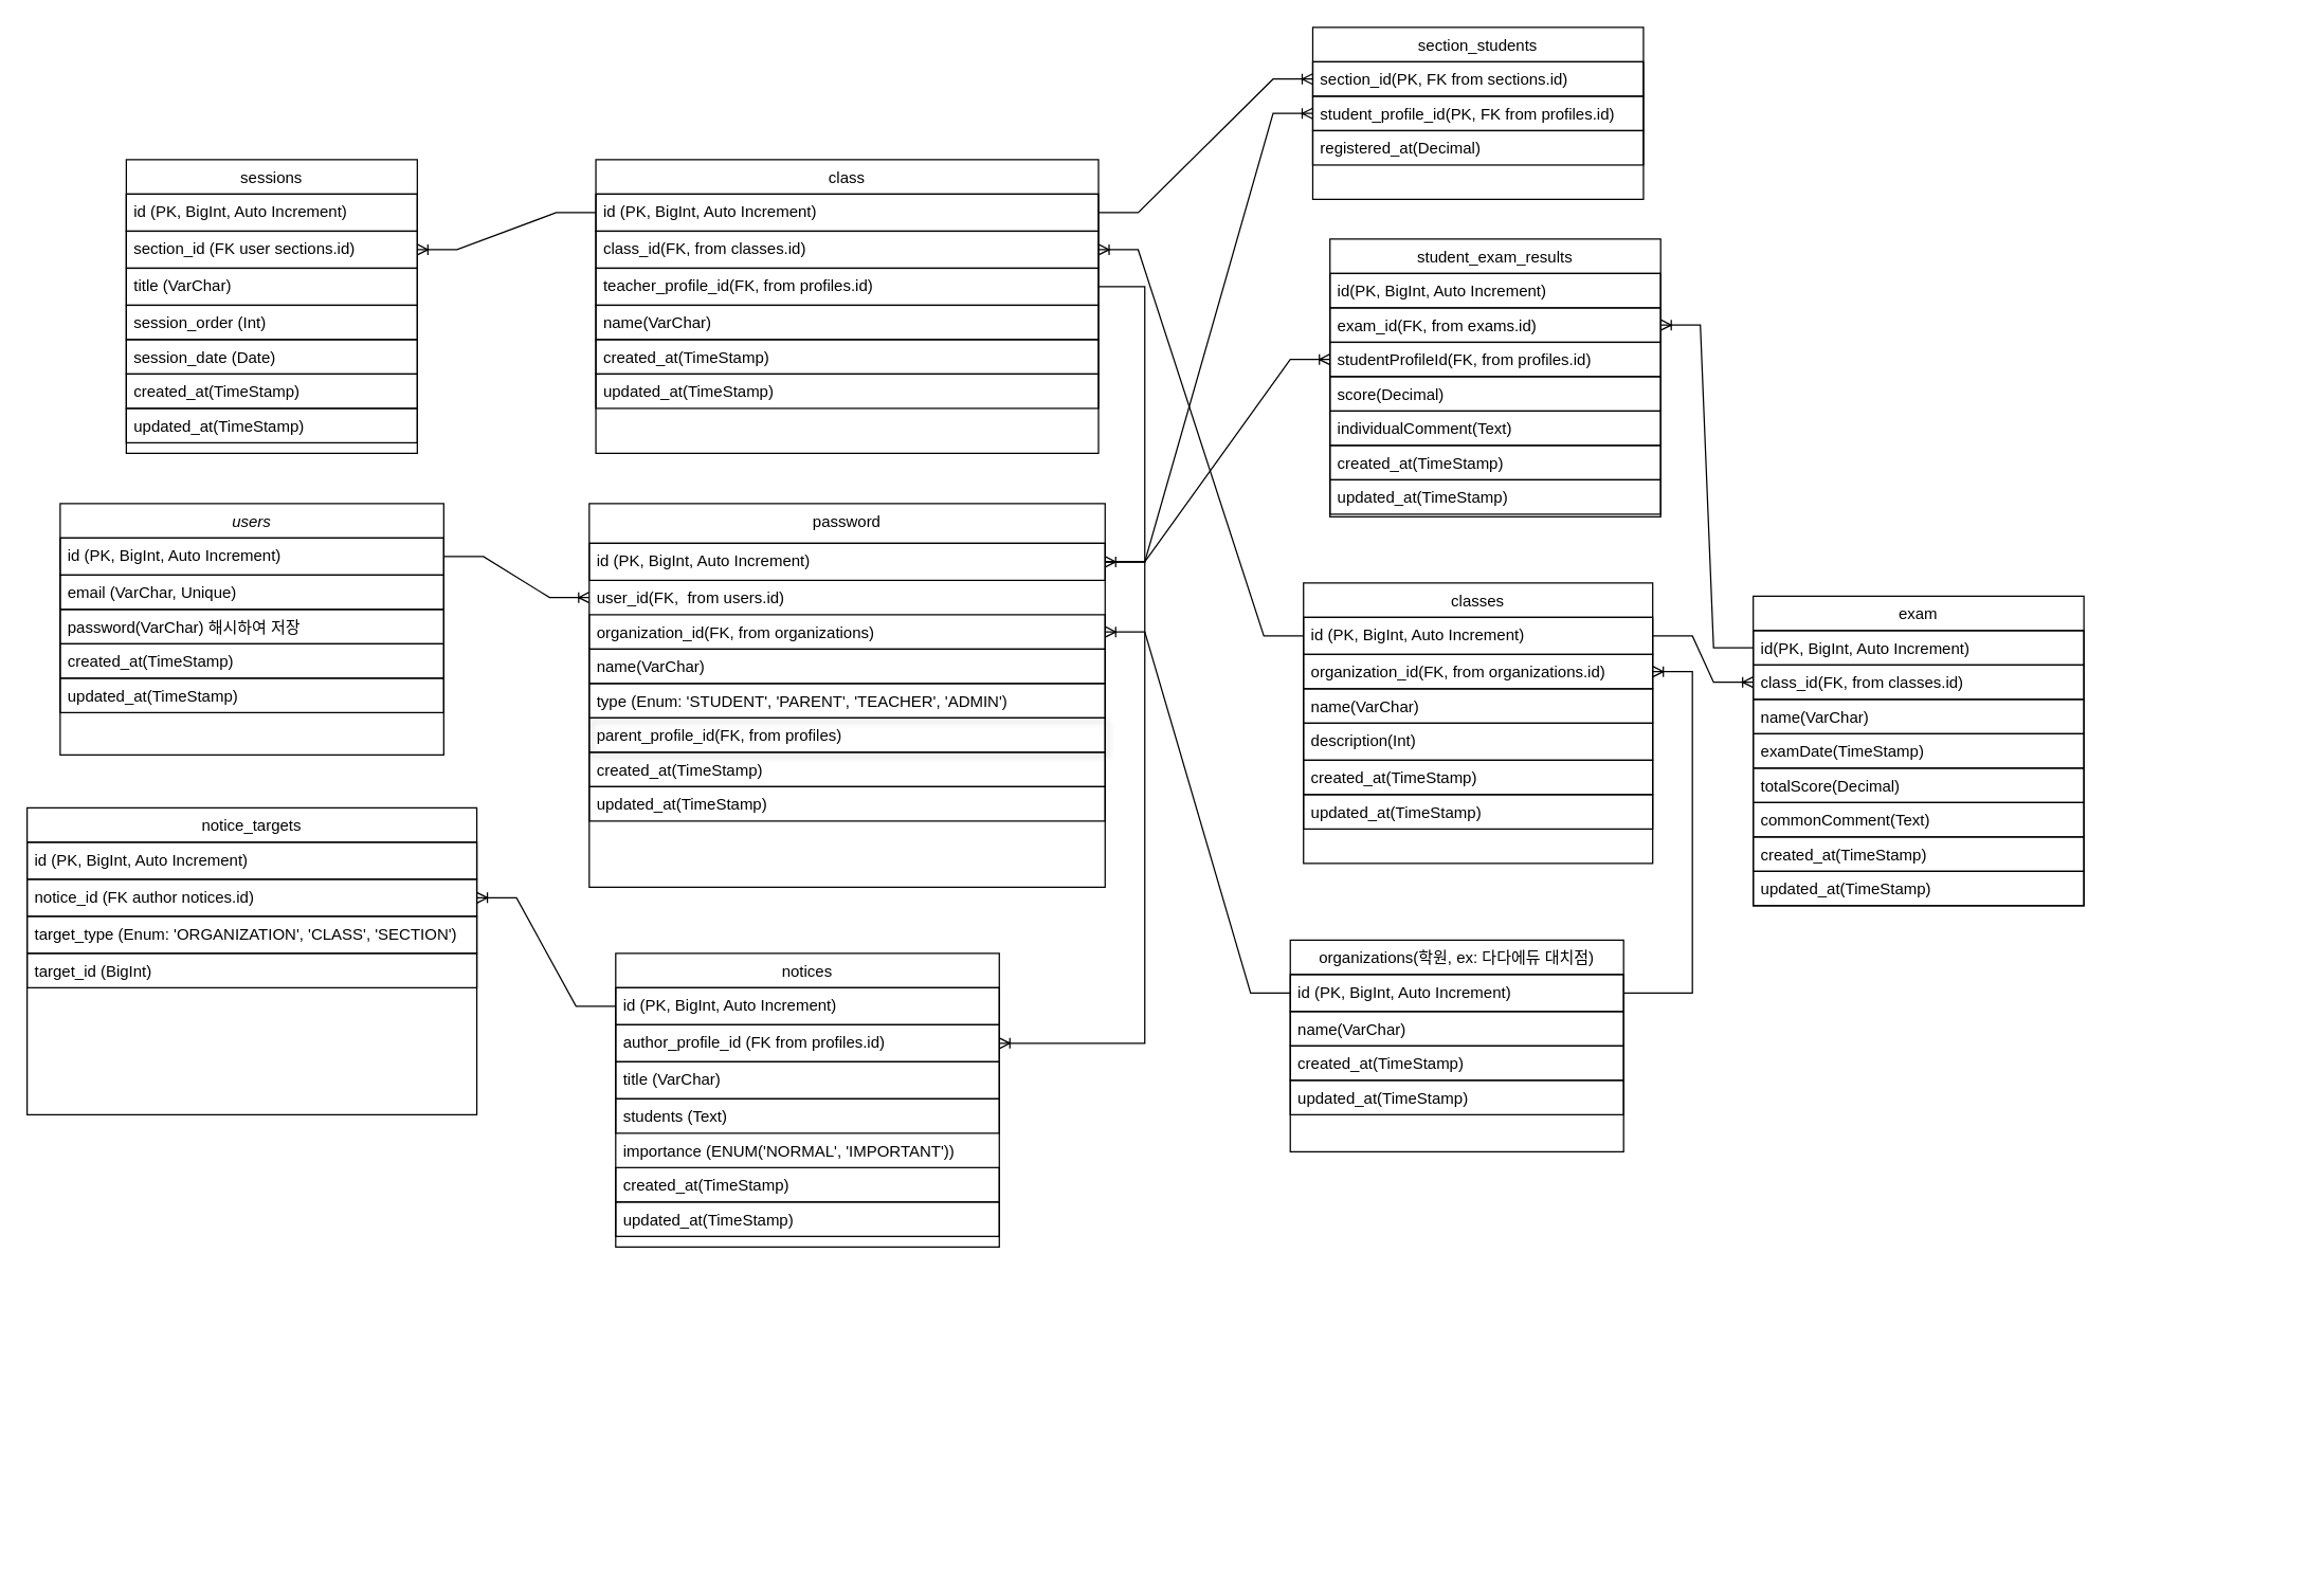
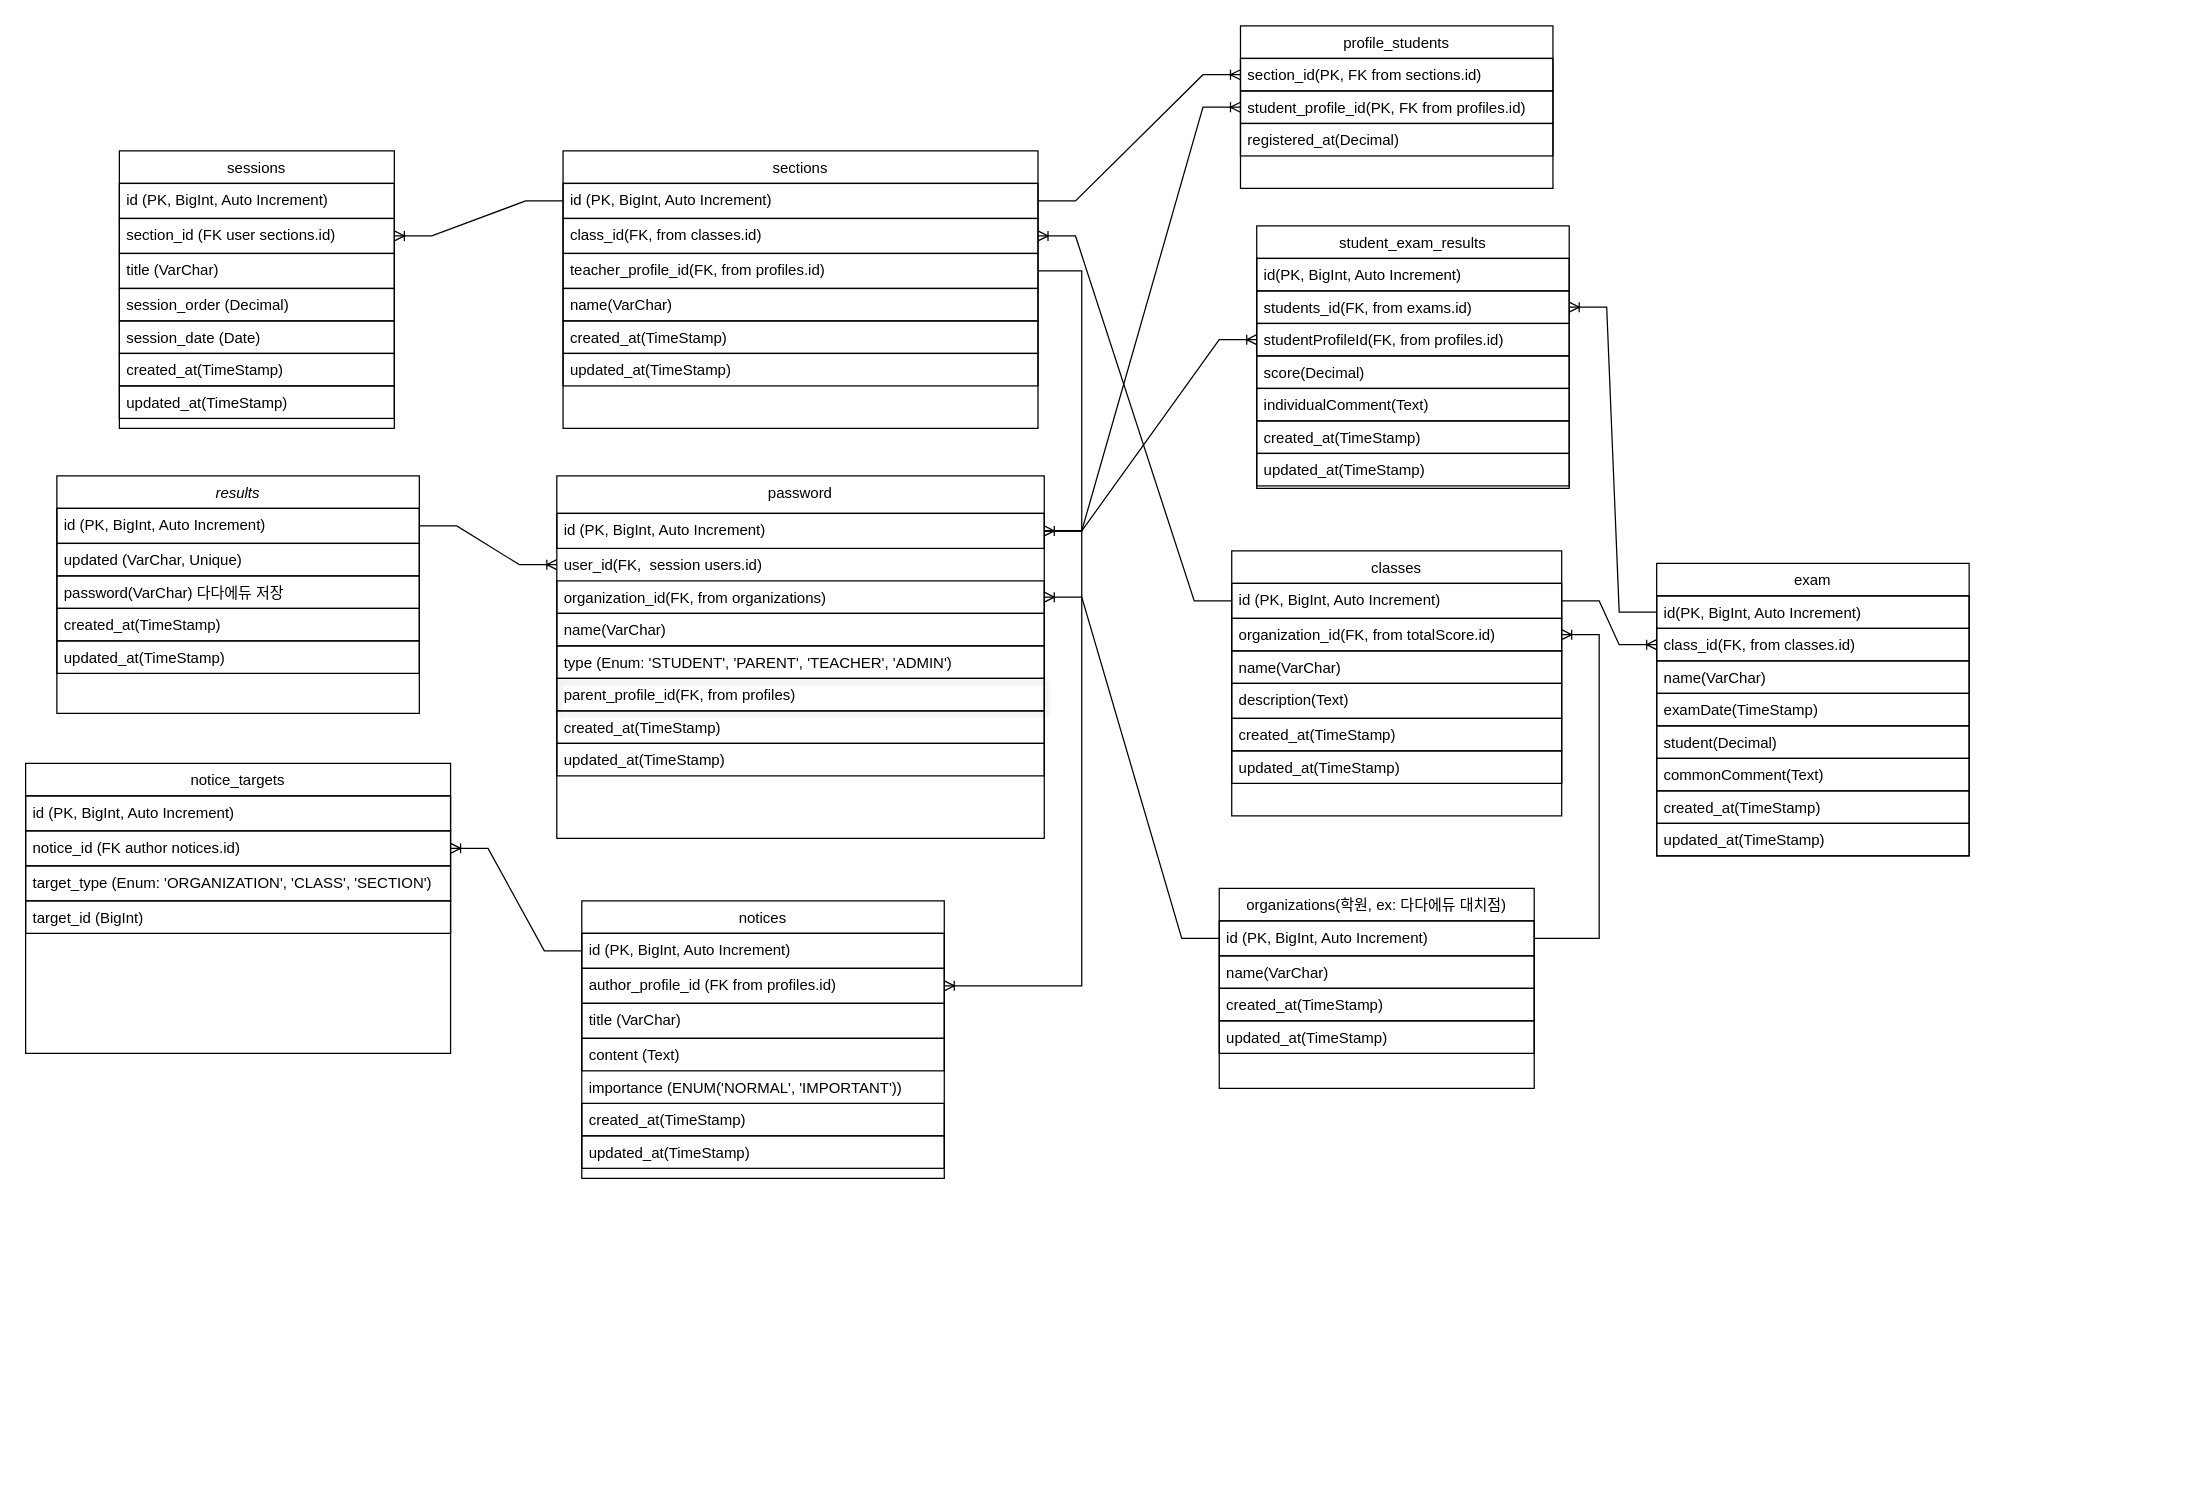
- <mxCell id="37" value="section_students" style="swimlane;fontStyle=0;align=center;verticalAlign=top;childLayout=stackLayout;horizontal=1;startSize=26;horizontalStack=0;resizeParent=1;resizeLast=0;collapsible=1;marginBottom=0;rounded=0;shadow=0;strokeWidth=1;" parent="1" vertex="1"><mxGeometry x="992" y="20" width="250" height="130" as="geometry"><mxRectangle x="340" y="380" width="170" height="26" as="alternateBounds" /></mxGeometry></mxCell>
+ <mxCell id="37" value="profile_students" style="swimlane;fontStyle=0;align=center;verticalAlign=top;childLayout=stackLayout;horizontal=1;startSize=26;horizontalStack=0;resizeParent=1;resizeLast=0;collapsible=1;marginBottom=0;rounded=0;shadow=0;strokeWidth=1;" parent="1" vertex="1"><mxGeometry x="992" y="20" width="250" height="130" as="geometry"><mxRectangle x="340" y="380" width="170" height="26" as="alternateBounds" /></mxGeometry></mxCell>
- <mxCell id="30" value="class" style="swimlane;fontStyle=0;align=center;verticalAlign=top;childLayout=stackLayout;horizontal=1;startSize=26;horizontalStack=0;resizeParent=1;resizeLast=0;collapsible=1;marginBottom=0;rounded=0;shadow=0;strokeWidth=1;" parent="1" vertex="1"><mxGeometry x="450" y="120" width="380" height="222" as="geometry"><mxRectangle x="340" y="380" width="170" height="26" as="alternateBounds" /></mxGeometry></mxCell>
+ <mxCell id="30" value="sections" style="swimlane;fontStyle=0;align=center;verticalAlign=top;childLayout=stackLayout;horizontal=1;startSize=26;horizontalStack=0;resizeParent=1;resizeLast=0;collapsible=1;marginBottom=0;rounded=0;shadow=0;strokeWidth=1;" parent="1" vertex="1"><mxGeometry x="450" y="120" width="380" height="222" as="geometry"><mxRectangle x="340" y="380" width="170" height="26" as="alternateBounds" /></mxGeometry></mxCell>
- <mxCell id="45" value="session_order (Int)" style="text;align=left;verticalAlign=top;spacingLeft=4;spacingRight=4;overflow=hidden;rotatable=0;points=[[0,0.5],[1,0.5]];portConstraint=eastwest;rounded=0;shadow=0;html=0;strokeColor=default;" parent="41" vertex="1"><mxGeometry y="110" width="220" height="26" as="geometry" /></mxCell>
+ <mxCell id="45" value="session_order (Decimal)" style="text;align=left;verticalAlign=top;spacingLeft=4;spacingRight=4;overflow=hidden;rotatable=0;points=[[0,0.5],[1,0.5]];portConstraint=eastwest;rounded=0;shadow=0;html=0;strokeColor=default;" parent="41" vertex="1"><mxGeometry y="110" width="220" height="26" as="geometry" /></mxCell>
- <mxCell id="82" value="exam_id(FK, from exams.id)" style="text;align=left;verticalAlign=top;spacingLeft=4;spacingRight=4;overflow=hidden;rotatable=0;points=[[0,0.5],[1,0.5]];portConstraint=eastwest;rounded=0;shadow=0;html=0;strokeColor=default;" vertex="1" parent="80"><mxGeometry y="52" width="250" height="26" as="geometry" /></mxCell>
+ <mxCell id="82" value="students_id(FK, from exams.id)" style="text;align=left;verticalAlign=top;spacingLeft=4;spacingRight=4;overflow=hidden;rotatable=0;points=[[0,0.5],[1,0.5]];portConstraint=eastwest;rounded=0;shadow=0;html=0;strokeColor=default;" vertex="1" parent="80"><mxGeometry y="52" width="250" height="26" as="geometry" /></mxCell>
- <mxCell id="2" value="users" style="swimlane;fontStyle=2;align=center;verticalAlign=top;childLayout=stackLayout;horizontal=1;startSize=26;horizontalStack=0;resizeParent=1;resizeLast=0;collapsible=1;marginBottom=0;rounded=0;shadow=0;strokeWidth=1;strokeColor=default;" parent="1" vertex="1"><mxGeometry x="45" y="380" width="290" height="190" as="geometry"><mxRectangle x="-1480" y="-880" width="160" height="26" as="alternateBounds" /></mxGeometry></mxCell>
+ <mxCell id="2" value="results" style="swimlane;fontStyle=2;align=center;verticalAlign=top;childLayout=stackLayout;horizontal=1;startSize=26;horizontalStack=0;resizeParent=1;resizeLast=0;collapsible=1;marginBottom=0;rounded=0;shadow=0;strokeWidth=1;strokeColor=default;" parent="1" vertex="1"><mxGeometry x="45" y="380" width="290" height="190" as="geometry"><mxRectangle x="-1480" y="-880" width="160" height="26" as="alternateBounds" /></mxGeometry></mxCell>
- <mxCell id="4" value="email (VarChar, Unique)" style="text;align=left;verticalAlign=top;spacingLeft=4;spacingRight=4;overflow=hidden;rotatable=0;points=[[0,0.5],[1,0.5]];portConstraint=eastwest;rounded=0;shadow=0;html=0;strokeColor=default;" parent="2" vertex="1"><mxGeometry y="54" width="290" height="26" as="geometry" /></mxCell>
+ <mxCell id="4" value="updated (VarChar, Unique)" style="text;align=left;verticalAlign=top;spacingLeft=4;spacingRight=4;overflow=hidden;rotatable=0;points=[[0,0.5],[1,0.5]];portConstraint=eastwest;rounded=0;shadow=0;html=0;strokeColor=default;" parent="2" vertex="1"><mxGeometry y="54" width="290" height="26" as="geometry" /></mxCell>
- <mxCell id="10" value="user_id(FK,  from users.id)" style="text;align=left;verticalAlign=top;spacingLeft=4;spacingRight=4;overflow=hidden;rotatable=0;points=[[0,0.5],[1,0.5]];portConstraint=eastwest;" parent="8" vertex="1"><mxGeometry y="58" width="390" height="26" as="geometry" /></mxCell>
+ <mxCell id="10" value="user_id(FK,  session users.id)" style="text;align=left;verticalAlign=top;spacingLeft=4;spacingRight=4;overflow=hidden;rotatable=0;points=[[0,0.5],[1,0.5]];portConstraint=eastwest;" parent="8" vertex="1"><mxGeometry y="58" width="390" height="26" as="geometry" /></mxCell>
- <mxCell id="5" value="password(VarChar) 해시하여 저장" style="text;align=left;verticalAlign=top;spacingLeft=4;spacingRight=4;overflow=hidden;rotatable=0;points=[[0,0.5],[1,0.5]];portConstraint=eastwest;rounded=0;shadow=0;html=0;strokeColor=default;" parent="2" vertex="1"><mxGeometry y="80" width="290" height="26" as="geometry" /></mxCell>
+ <mxCell id="5" value="password(VarChar) 다다에듀 저장" style="text;align=left;verticalAlign=top;spacingLeft=4;spacingRight=4;overflow=hidden;rotatable=0;points=[[0,0.5],[1,0.5]];portConstraint=eastwest;rounded=0;shadow=0;html=0;strokeColor=default;" parent="2" vertex="1"><mxGeometry y="80" width="290" height="26" as="geometry" /></mxCell>
- <mxCell id="19" value="organization_id(FK, from organizations.id)" style="text;align=left;verticalAlign=top;spacingLeft=4;spacingRight=4;overflow=hidden;rotatable=0;points=[[0,0.5],[1,0.5]];portConstraint=eastwest;rounded=0;shadow=0;html=0;strokeColor=default;" parent="17" vertex="1"><mxGeometry y="54" width="264" height="26" as="geometry" /></mxCell>
+ <mxCell id="19" value="organization_id(FK, from totalScore.id)" style="text;align=left;verticalAlign=top;spacingLeft=4;spacingRight=4;overflow=hidden;rotatable=0;points=[[0,0.5],[1,0.5]];portConstraint=eastwest;rounded=0;shadow=0;html=0;strokeColor=default;" parent="17" vertex="1"><mxGeometry y="54" width="264" height="26" as="geometry" /></mxCell>
- <mxCell id="21" value="description(Int)" style="text;align=left;verticalAlign=top;spacingLeft=4;spacingRight=4;overflow=hidden;rotatable=0;points=[[0,0.5],[1,0.5]];portConstraint=eastwest;rounded=0;shadow=0;html=0;strokeColor=default;" parent="17" vertex="1"><mxGeometry y="106" width="264" height="28" as="geometry" /></mxCell>
+ <mxCell id="21" value="description(Text)" style="text;align=left;verticalAlign=top;spacingLeft=4;spacingRight=4;overflow=hidden;rotatable=0;points=[[0,0.5],[1,0.5]];portConstraint=eastwest;rounded=0;shadow=0;html=0;strokeColor=default;" parent="17" vertex="1"><mxGeometry y="106" width="264" height="28" as="geometry" /></mxCell>
- <mxCell id="76" value="totalScore(Decimal)" style="text;align=left;verticalAlign=top;spacingLeft=4;spacingRight=4;overflow=hidden;rotatable=0;points=[[0,0.5],[1,0.5]];portConstraint=eastwest;rounded=0;shadow=0;html=0;strokeColor=default;" vertex="1" parent="71"><mxGeometry y="130" width="250" height="26" as="geometry" /></mxCell>
+ <mxCell id="76" value="student(Decimal)" style="text;align=left;verticalAlign=top;spacingLeft=4;spacingRight=4;overflow=hidden;rotatable=0;points=[[0,0.5],[1,0.5]];portConstraint=eastwest;rounded=0;shadow=0;html=0;strokeColor=default;" vertex="1" parent="71"><mxGeometry y="130" width="250" height="26" as="geometry" /></mxCell>
- <mxCell id="53" value="students (Text)" style="text;align=left;verticalAlign=top;spacingLeft=4;spacingRight=4;overflow=hidden;rotatable=0;points=[[0,0.5],[1,0.5]];portConstraint=eastwest;rounded=0;shadow=0;html=0;strokeColor=default;" parent="49" vertex="1"><mxGeometry y="110" width="290" height="26" as="geometry" /></mxCell>
+ <mxCell id="53" value="content (Text)" style="text;align=left;verticalAlign=top;spacingLeft=4;spacingRight=4;overflow=hidden;rotatable=0;points=[[0,0.5],[1,0.5]];portConstraint=eastwest;rounded=0;shadow=0;html=0;strokeColor=default;" parent="49" vertex="1"><mxGeometry y="110" width="290" height="26" as="geometry" /></mxCell>
